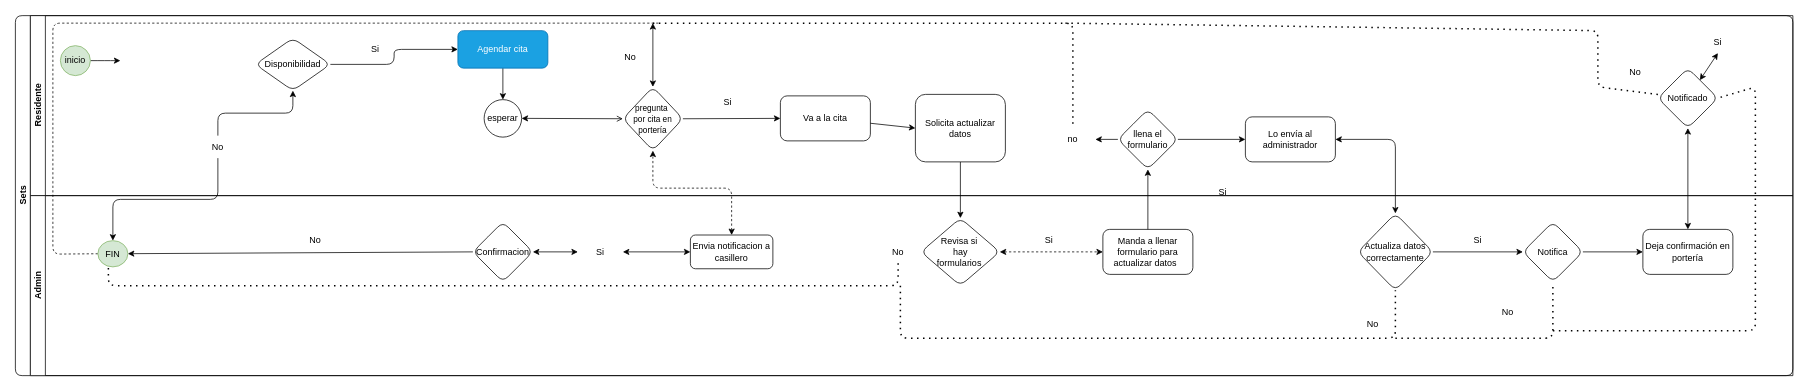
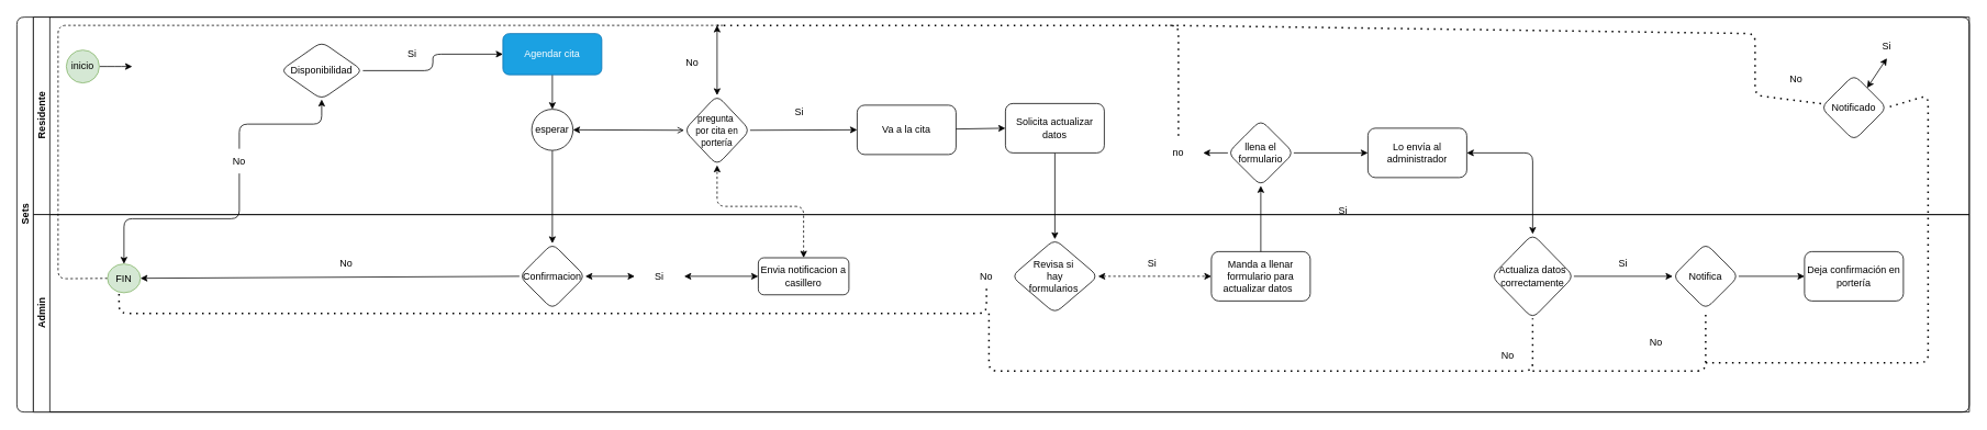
- <mxCell id="26" value="Solicita actualizar datos" style="rounded=1;whiteSpace=wrap;html=1;" vertex="1" parent="9"><mxGeometry x="1180" y="105" width="120" height="90" as="geometry" /></mxCell>
+ <mxCell id="26" value="Solicita actualizar datos" style="rounded=1;whiteSpace=wrap;html=1;" vertex="1" parent="9"><mxGeometry x="1180" y="105" width="120" height="60" as="geometry" /></mxCell>
+ <mxCell id="3" value="" style="edgeStyle=orthogonalEdgeStyle;rounded=1;orthogonalLoop=1;jettySize=auto;html=1;" edge="1" parent="2" source="19" target="44"><mxGeometry relative="1" as="geometry" /></mxCell>
- <mxCell id="42" value="" style="endArrow=classic;startArrow=classic;html=1;rounded=0;entryX=0.5;entryY=0;entryDx=0;entryDy=0;" edge="1" parent="2" source="33" target="65"><mxGeometry width="50" height="50" relative="1" as="geometry"><mxPoint x="2170" y="330" as="sourcePoint" /><mxPoint x="2220" y="280" as="targetPoint" /></mxGeometry></mxCell>
